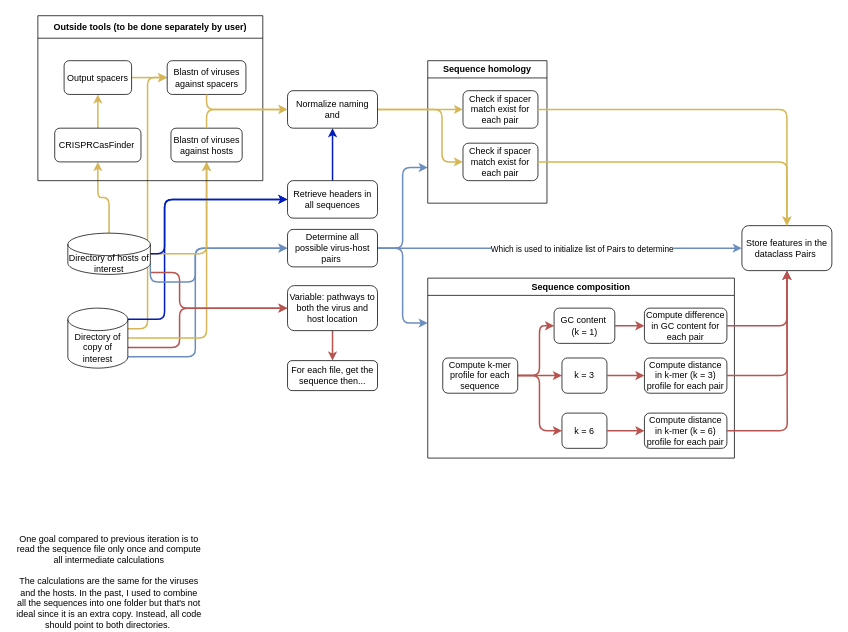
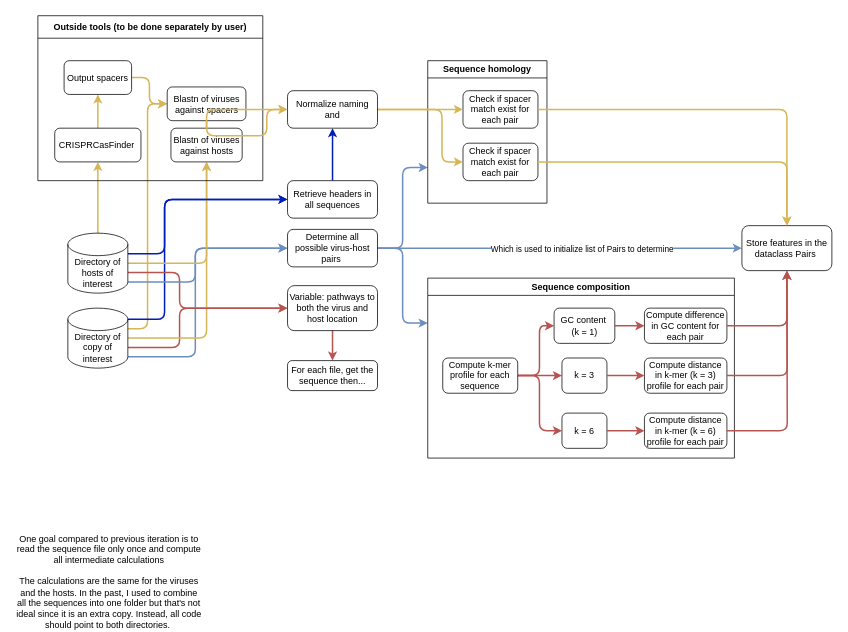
- <mxCell id="29" value="Blastn of viruses against spacers" style="rounded=1;whiteSpace=wrap;html=1;" parent="23" vertex="1"><mxGeometry x="172.5" y="60" width="105" height="45" as="geometry" /></mxCell>
+ <mxCell id="29" value="Blastn of viruses against spacers" style="rounded=1;whiteSpace=wrap;html=1;" parent="23" vertex="1"><mxGeometry x="172.5" y="95" width="105" height="45" as="geometry" /></mxCell>
- <mxCell id="13" value="Directory of hosts of interest" style="shape=cylinder3;whiteSpace=wrap;html=1;boundedLbl=1;backgroundOutline=1;size=15;" parent="1" vertex="1"><mxGeometry x="90" y="310" width="110" height="55" as="geometry" /></mxCell>
+ <mxCell id="13" value="Directory of hosts of interest" style="shape=cylinder3;whiteSpace=wrap;html=1;boundedLbl=1;backgroundOutline=1;size=15;" parent="1" vertex="1"><mxGeometry x="90" y="310" width="80" height="80" as="geometry" /></mxCell>
